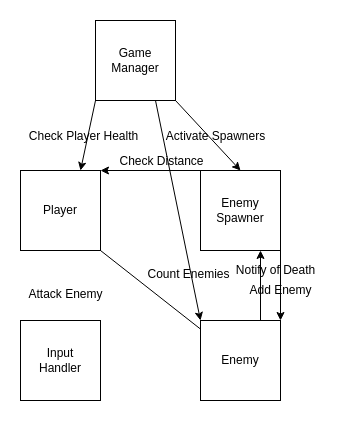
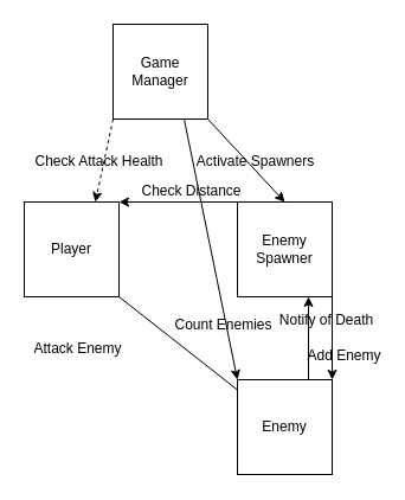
- <mxCell id="11" value="" style="endArrow=classic;html=1;exitX=0;exitY=1;exitDx=0;exitDy=0;entryX=0.75;entryY=0;entryDx=0;entryDy=0;" edge="1" parent="1" source="4" target="2"><mxGeometry width="50" height="50" relative="1" as="geometry"><mxPoint x="-50" y="640" as="sourcePoint" /><mxPoint x="0" y="590" as="targetPoint" /></mxGeometry></mxCell>
+ <mxCell id="11" value="" style="endArrow=classic;html=1;exitX=0;exitY=1;exitDx=0;exitDy=0;entryX=0.75;entryY=0;entryDx=0;entryDy=0;dashed=1;" edge="1" parent="1" source="4" target="2"><mxGeometry width="50" height="50" relative="1" as="geometry"><mxPoint x="-50" y="640" as="sourcePoint" /><mxPoint x="0" y="590" as="targetPoint" /></mxGeometry></mxCell>
- <mxCell id="12" value="Check Player Health" style="text;html=1;align=center;verticalAlign=middle;resizable=0;points=[];autosize=1;" vertex="1" parent="1"><mxGeometry x="23" y="126" width="120" height="20" as="geometry" /></mxCell>
+ <mxCell id="12" value="Check Attack Health" style="text;html=1;align=center;verticalAlign=middle;resizable=0;points=[];autosize=1;" vertex="1" parent="1"><mxGeometry x="23" y="126" width="120" height="20" as="geometry" /></mxCell>
- <mxCell id="10" value="Add Enemy" style="text;html=1;align=center;verticalAlign=middle;resizable=0;points=[];autosize=1;" vertex="1" parent="1"><mxGeometry x="240" y="280" width="80" height="20" as="geometry" /></mxCell>
+ <mxCell id="10" value="Add Enemy" style="text;html=1;align=center;verticalAlign=middle;resizable=0;points=[];autosize=1;" vertex="1" parent="1"><mxGeometry x="250" y="290" width="80" height="20" as="geometry" /></mxCell>
- <mxCell id="3" value="Input&lt;br&gt;Handler" style="whiteSpace=wrap;html=1;aspect=fixed;" vertex="1" parent="1"><mxGeometry x="20" y="320" width="80" height="80" as="geometry" /></mxCell>
